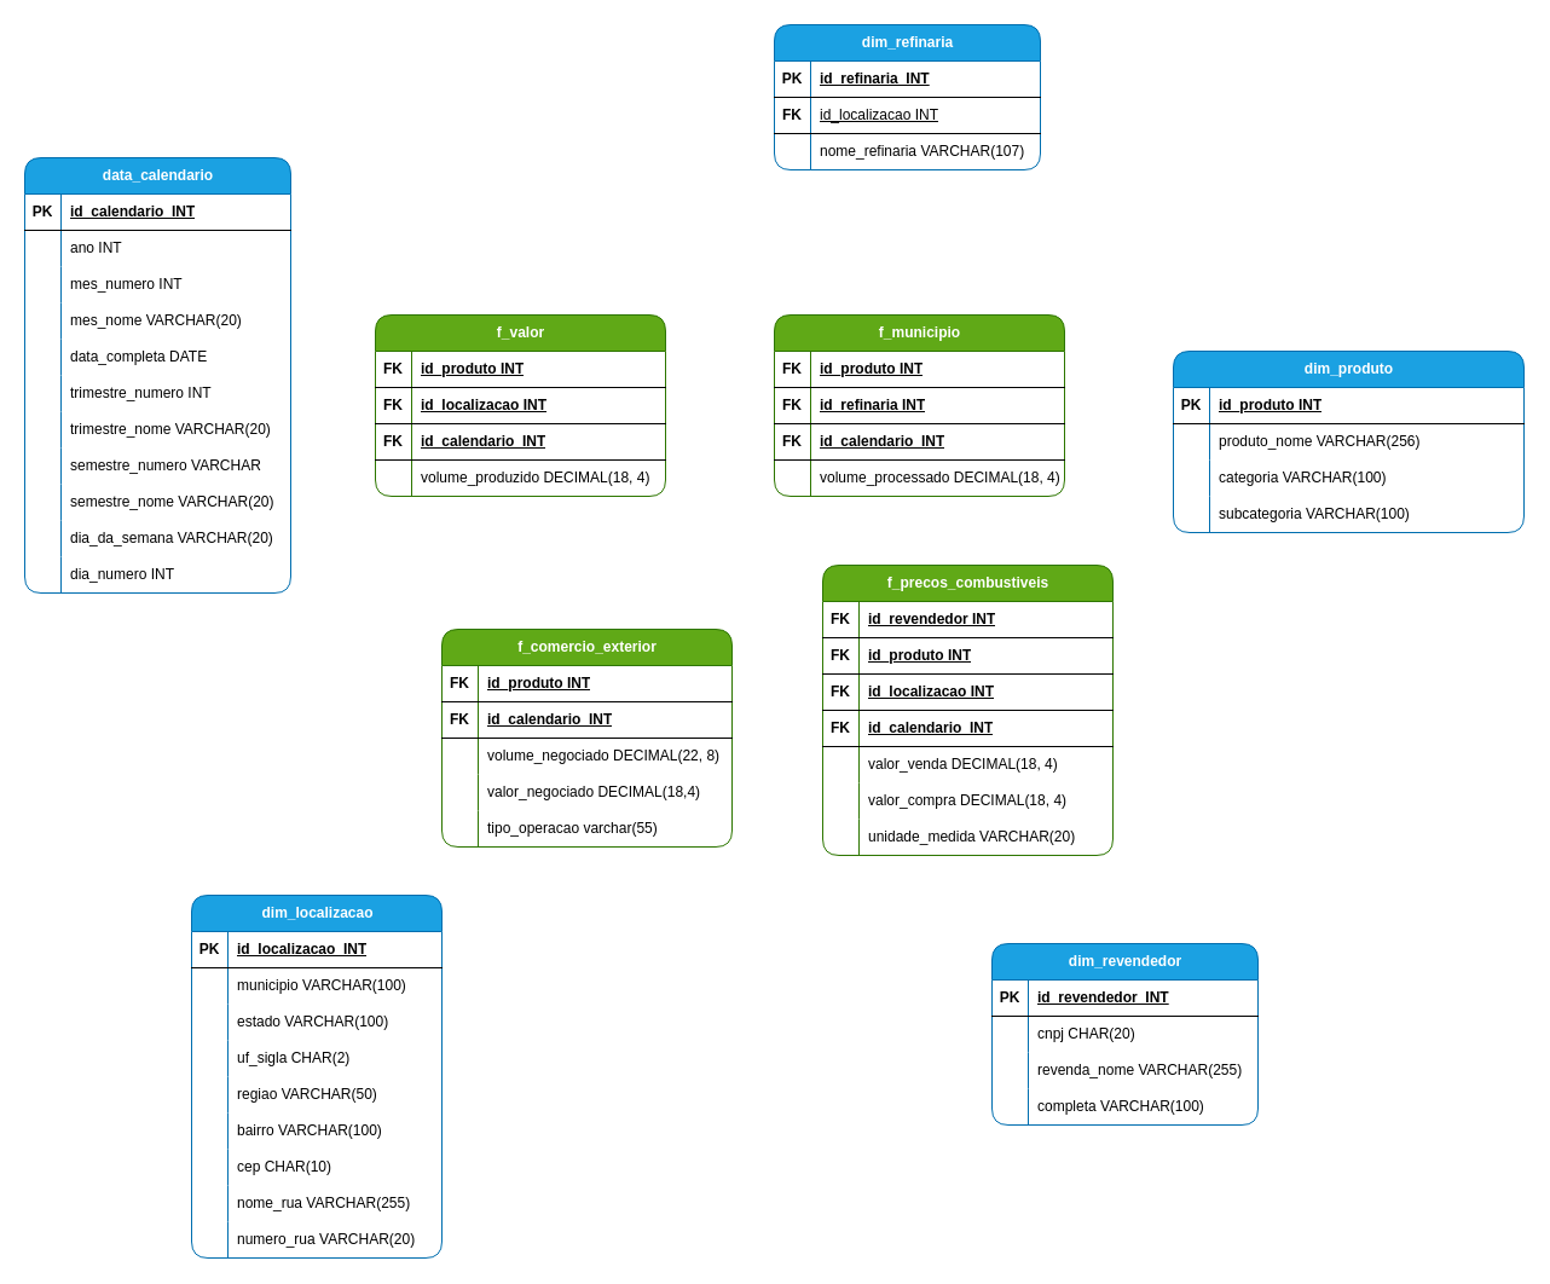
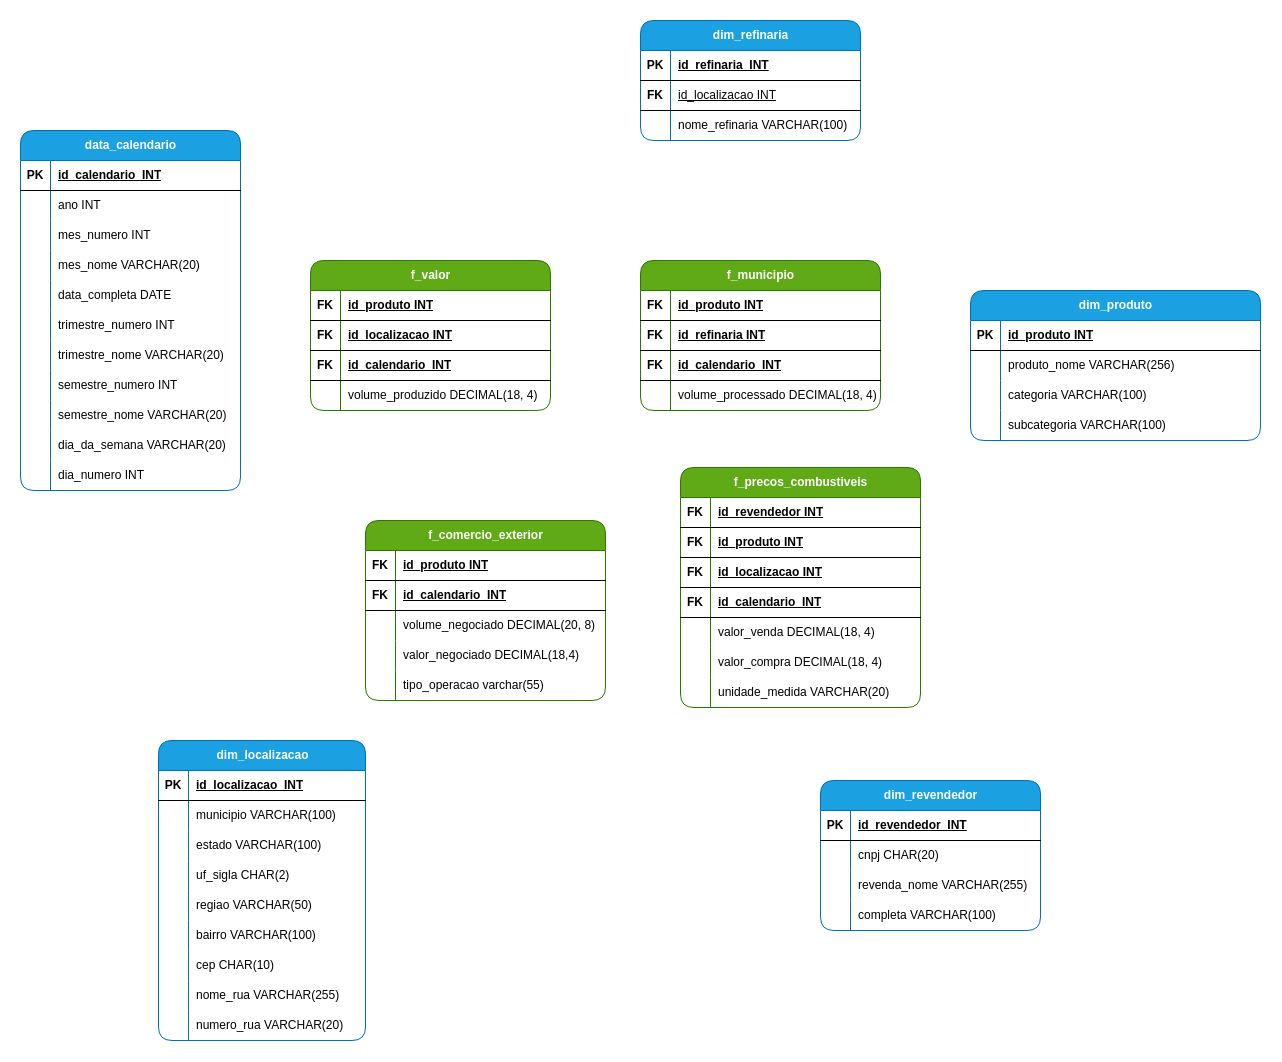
- <mxCell id="99" value="nome_refinaria VARCHAR(107)" style="shape=partialRectangle;connectable=0;fillColor=none;top=0;left=0;bottom=0;right=0;align=left;spacingLeft=6;overflow=hidden;whiteSpace=wrap;html=1;" vertex="1" parent="97"><mxGeometry x="30" width="190" height="30" as="geometry"><mxRectangle width="190" height="30" as="alternateBounds" /></mxGeometry></mxCell>
+ <mxCell id="99" value="nome_refinaria VARCHAR(100)" style="shape=partialRectangle;connectable=0;fillColor=none;top=0;left=0;bottom=0;right=0;align=left;spacingLeft=6;overflow=hidden;whiteSpace=wrap;html=1;" vertex="1" parent="97"><mxGeometry x="30" width="190" height="30" as="geometry"><mxRectangle width="190" height="30" as="alternateBounds" /></mxGeometry></mxCell>
- <mxCell id="26" value="semestre_numero VARCHAR" style="shape=partialRectangle;connectable=0;fillColor=none;top=0;left=0;bottom=0;right=0;align=left;spacingLeft=6;overflow=hidden;whiteSpace=wrap;html=1;" vertex="1" parent="24"><mxGeometry x="30" width="190" height="30" as="geometry"><mxRectangle width="190" height="30" as="alternateBounds" /></mxGeometry></mxCell>
+ <mxCell id="26" value="semestre_numero INT" style="shape=partialRectangle;connectable=0;fillColor=none;top=0;left=0;bottom=0;right=0;align=left;spacingLeft=6;overflow=hidden;whiteSpace=wrap;html=1;" vertex="1" parent="24"><mxGeometry x="30" width="190" height="30" as="geometry"><mxRectangle width="190" height="30" as="alternateBounds" /></mxGeometry></mxCell>
- <mxCell id="135" value="volume_negociado DECIMAL(22, 8)" style="shape=partialRectangle;connectable=0;fillColor=none;top=0;left=0;bottom=0;right=0;align=left;spacingLeft=6;overflow=hidden;whiteSpace=wrap;html=1;" vertex="1" parent="133"><mxGeometry x="30" width="210" height="30" as="geometry"><mxRectangle width="210" height="30" as="alternateBounds" /></mxGeometry></mxCell>
+ <mxCell id="135" value="volume_negociado DECIMAL(20, 8)" style="shape=partialRectangle;connectable=0;fillColor=none;top=0;left=0;bottom=0;right=0;align=left;spacingLeft=6;overflow=hidden;whiteSpace=wrap;html=1;" vertex="1" parent="133"><mxGeometry x="30" width="210" height="30" as="geometry"><mxRectangle width="210" height="30" as="alternateBounds" /></mxGeometry></mxCell>
